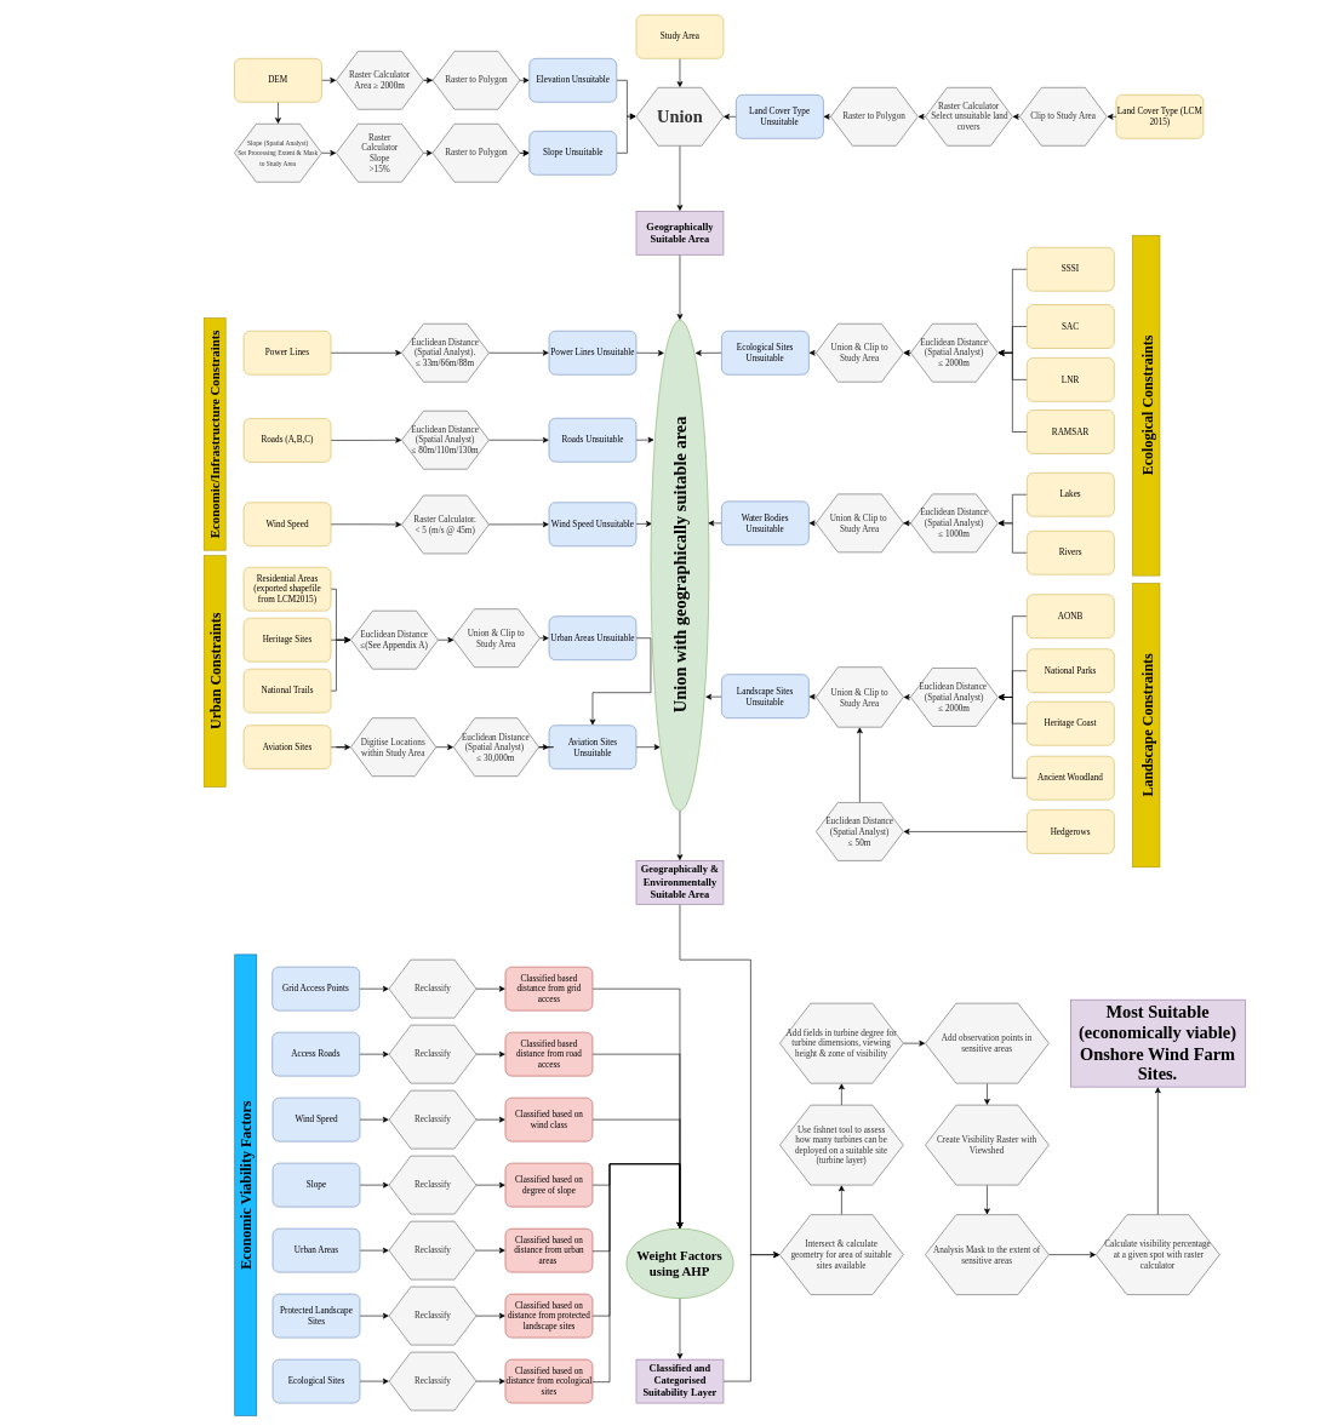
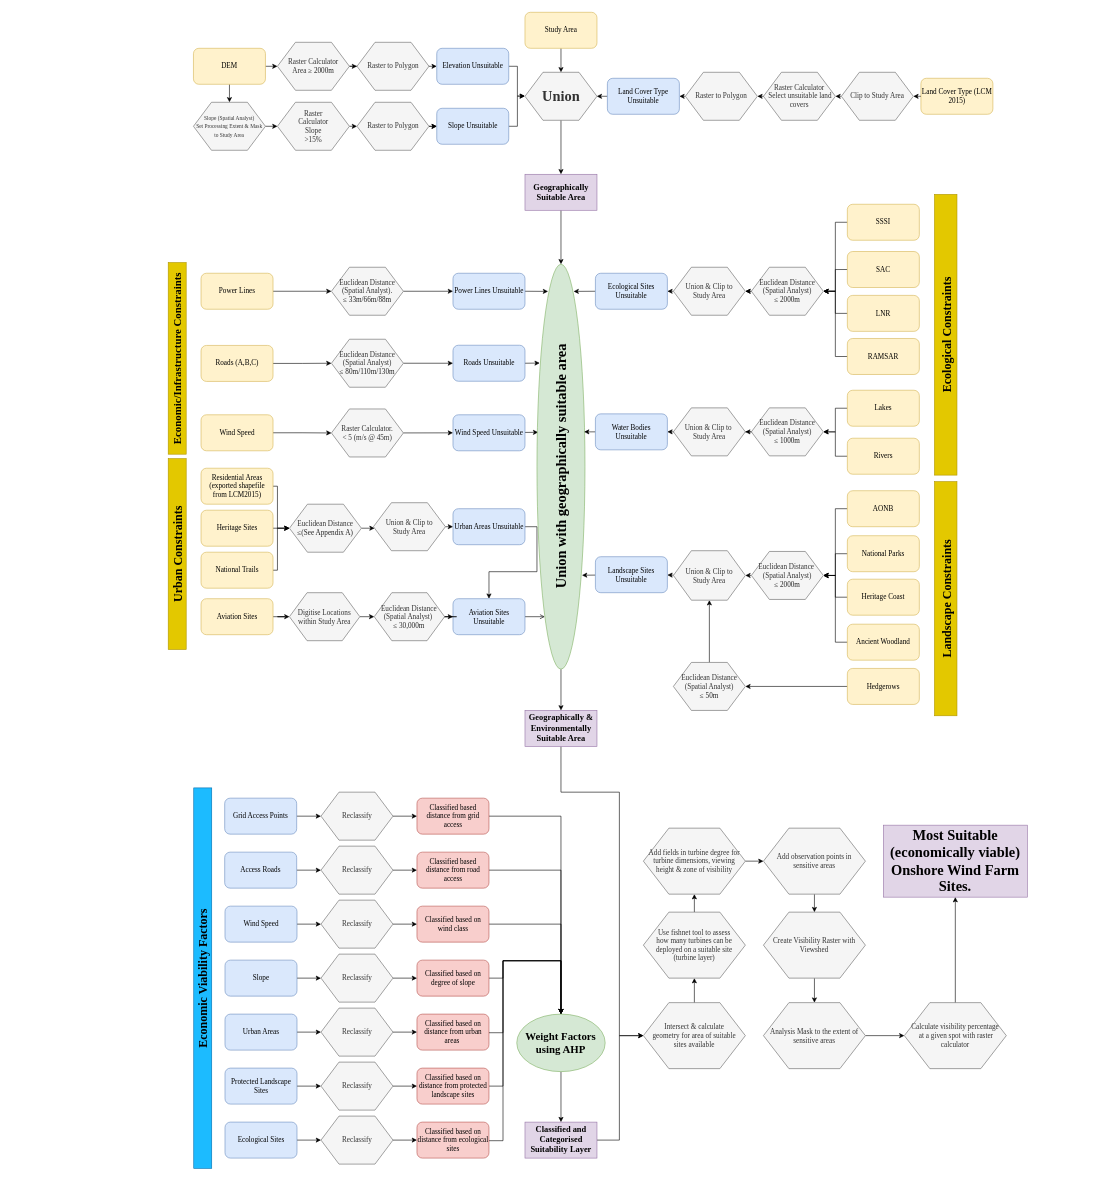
- <mxCell id="71" style="edgeStyle=orthogonalEdgeStyle;rounded=0;orthogonalLoop=1;jettySize=auto;html=1;exitX=1;exitY=0.5;exitDx=0;exitDy=0;entryX=0.13;entryY=0.163;entryDx=0;entryDy=0;entryPerimeter=0;" parent="1" source="72" target="75" edge="1"><mxGeometry relative="1" as="geometry" /></mxCell>
+ <mxCell id="71" style="edgeStyle=orthogonalEdgeStyle;rounded=0;orthogonalLoop=1;jettySize=auto;html=1;exitX=1;exitY=0.5;exitDx=0;exitDy=0;entryX=0.13;entryY=0.163;entryDx=0;entryDy=0;entryPerimeter=0;endArrow=open;" parent="1" source="72" target="75" edge="1"><mxGeometry relative="1" as="geometry" /></mxCell>
